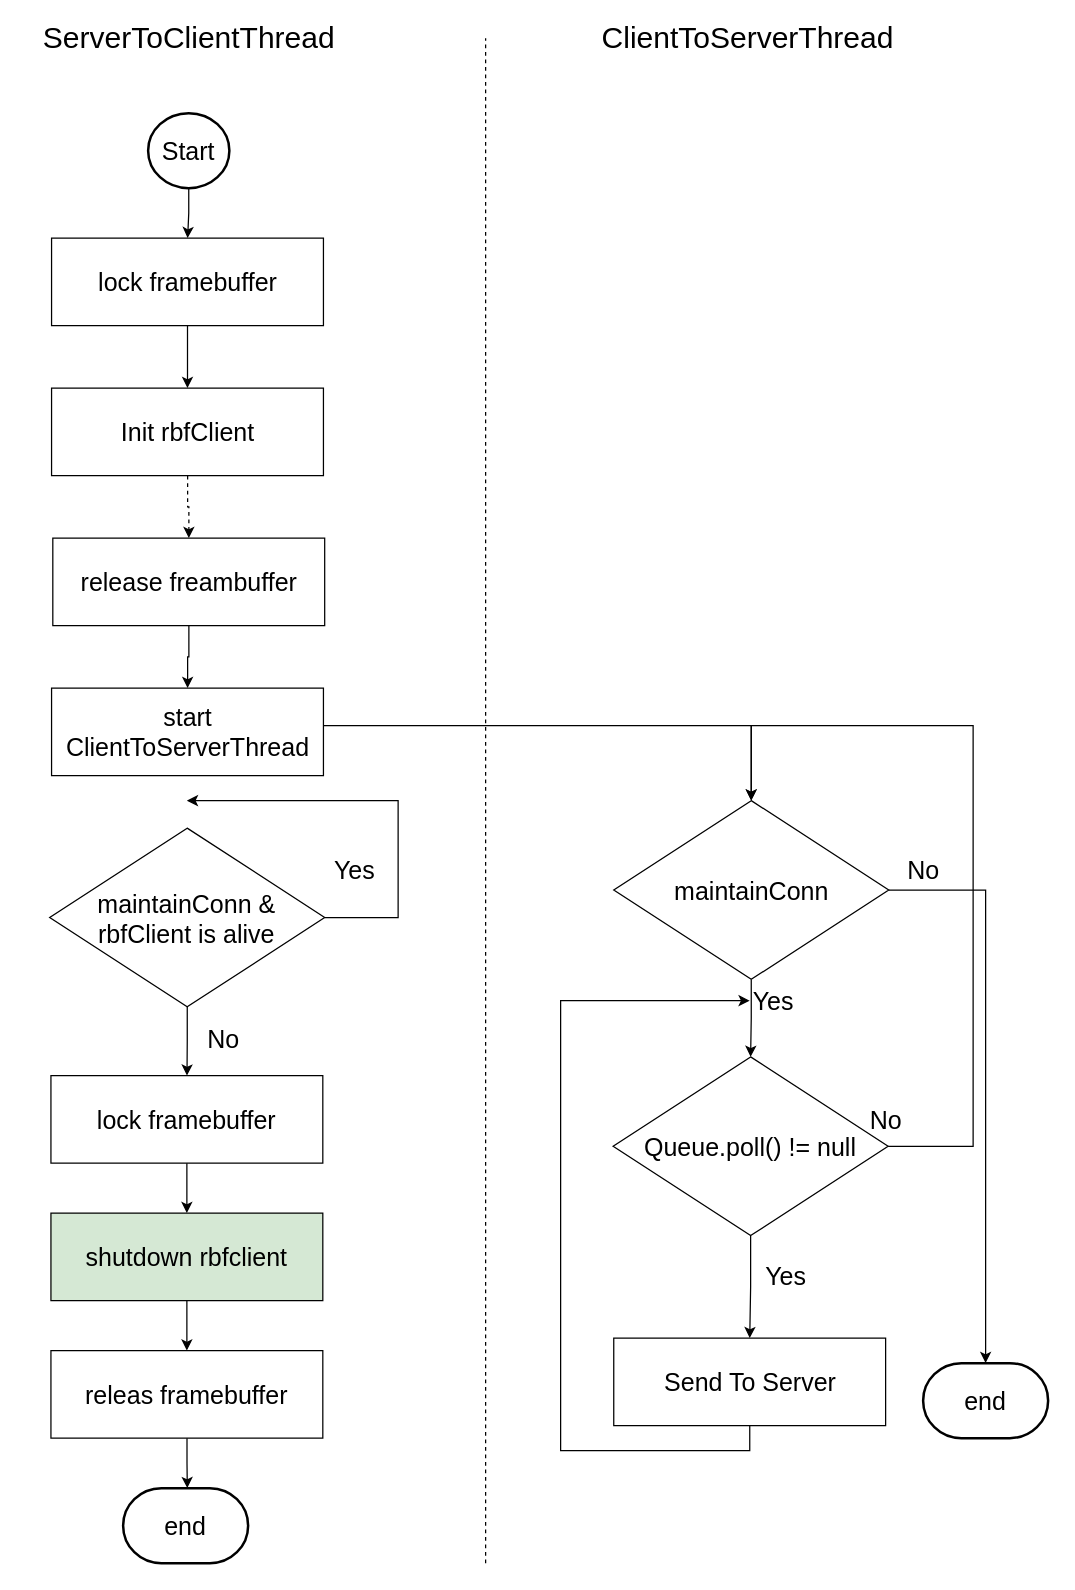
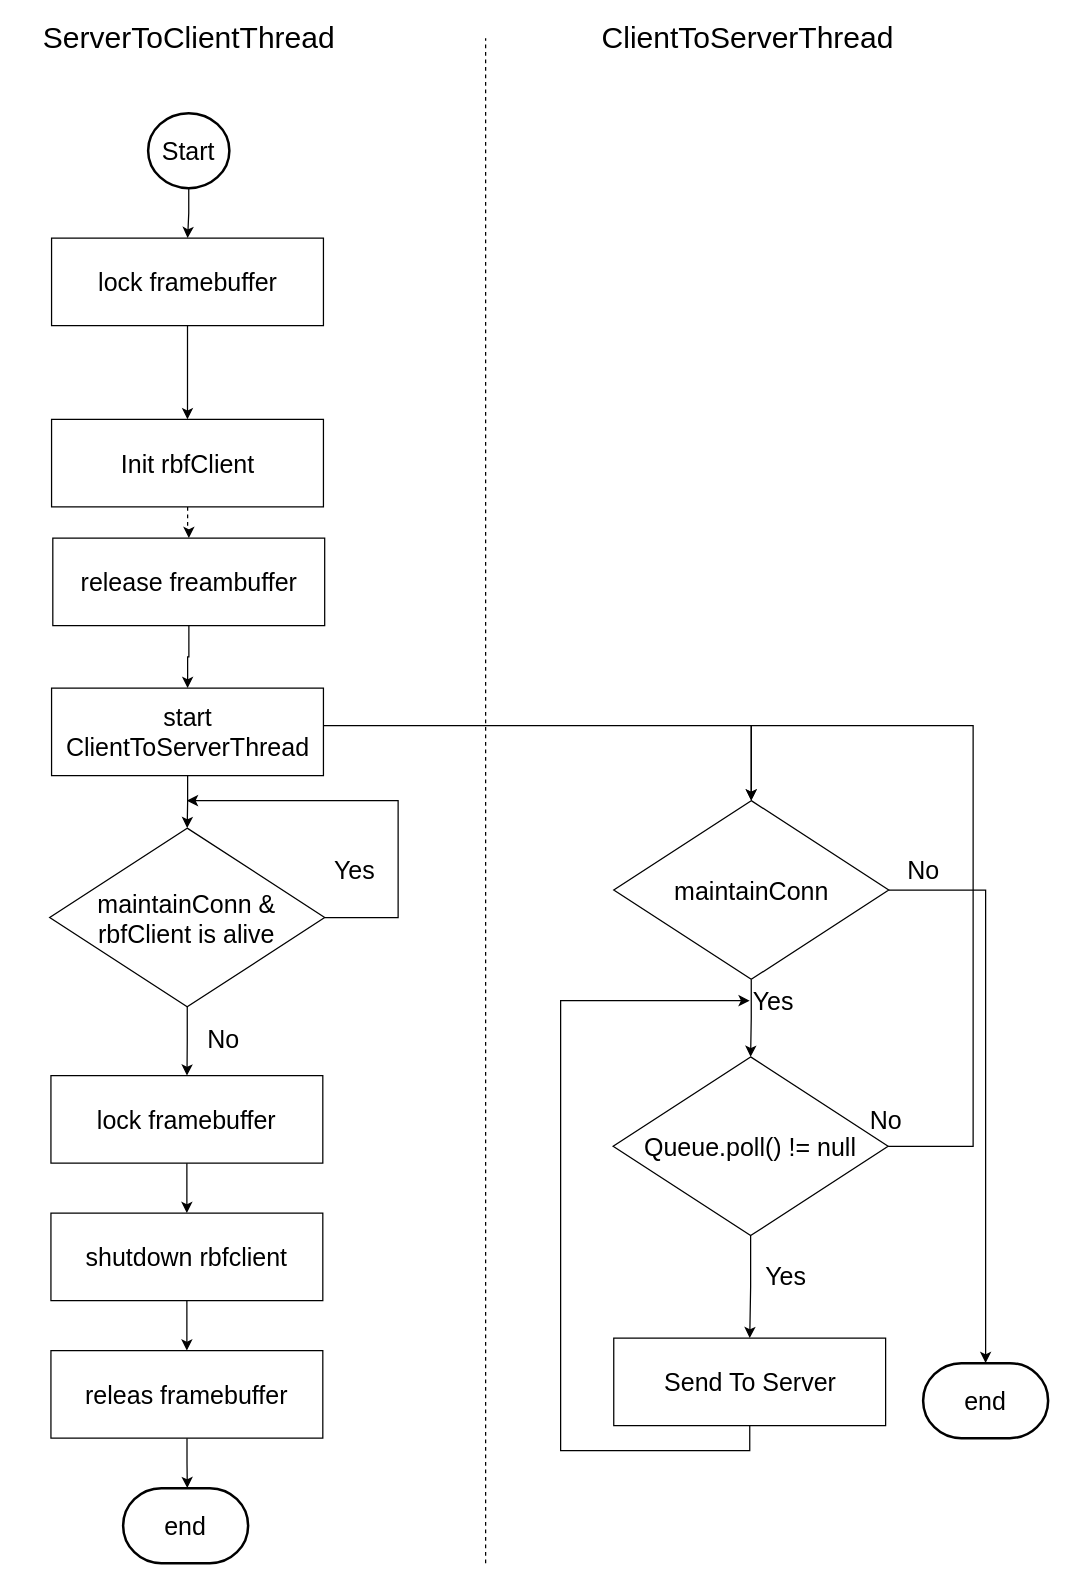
- <mxCell id="7" value="Init rbfClient" style="rounded=0;whiteSpace=wrap;html=1;fontSize=20;" vertex="1" parent="1"><mxGeometry x="40.75" y="310" width="217.5" height="70" as="geometry" /></mxCell>
+ <mxCell id="7" value="Init rbfClient" style="rounded=0;whiteSpace=wrap;html=1;fontSize=20;" vertex="1" parent="1"><mxGeometry x="40.75" y="335" width="217.5" height="70" as="geometry" /></mxCell>
+ <mxCell id="10" style="edgeStyle=orthogonalEdgeStyle;rounded=0;orthogonalLoop=1;jettySize=auto;html=1;entryX=0.5;entryY=0;entryDx=0;entryDy=0;fontSize=20;" edge="1" parent="1" source="12" target="15"><mxGeometry relative="1" as="geometry" /></mxCell>
- <mxCell id="20" value="shutdown rbfclient" style="rounded=0;whiteSpace=wrap;html=1;fontSize=20;fillColor=#d5e8d4;" vertex="1" parent="1"><mxGeometry x="40.25" y="970" width="217.5" height="70" as="geometry" /></mxCell>
+ <mxCell id="20" value="shutdown rbfclient" style="rounded=0;whiteSpace=wrap;html=1;fontSize=20;" vertex="1" parent="1"><mxGeometry x="40.25" y="970" width="217.5" height="70" as="geometry" /></mxCell>
